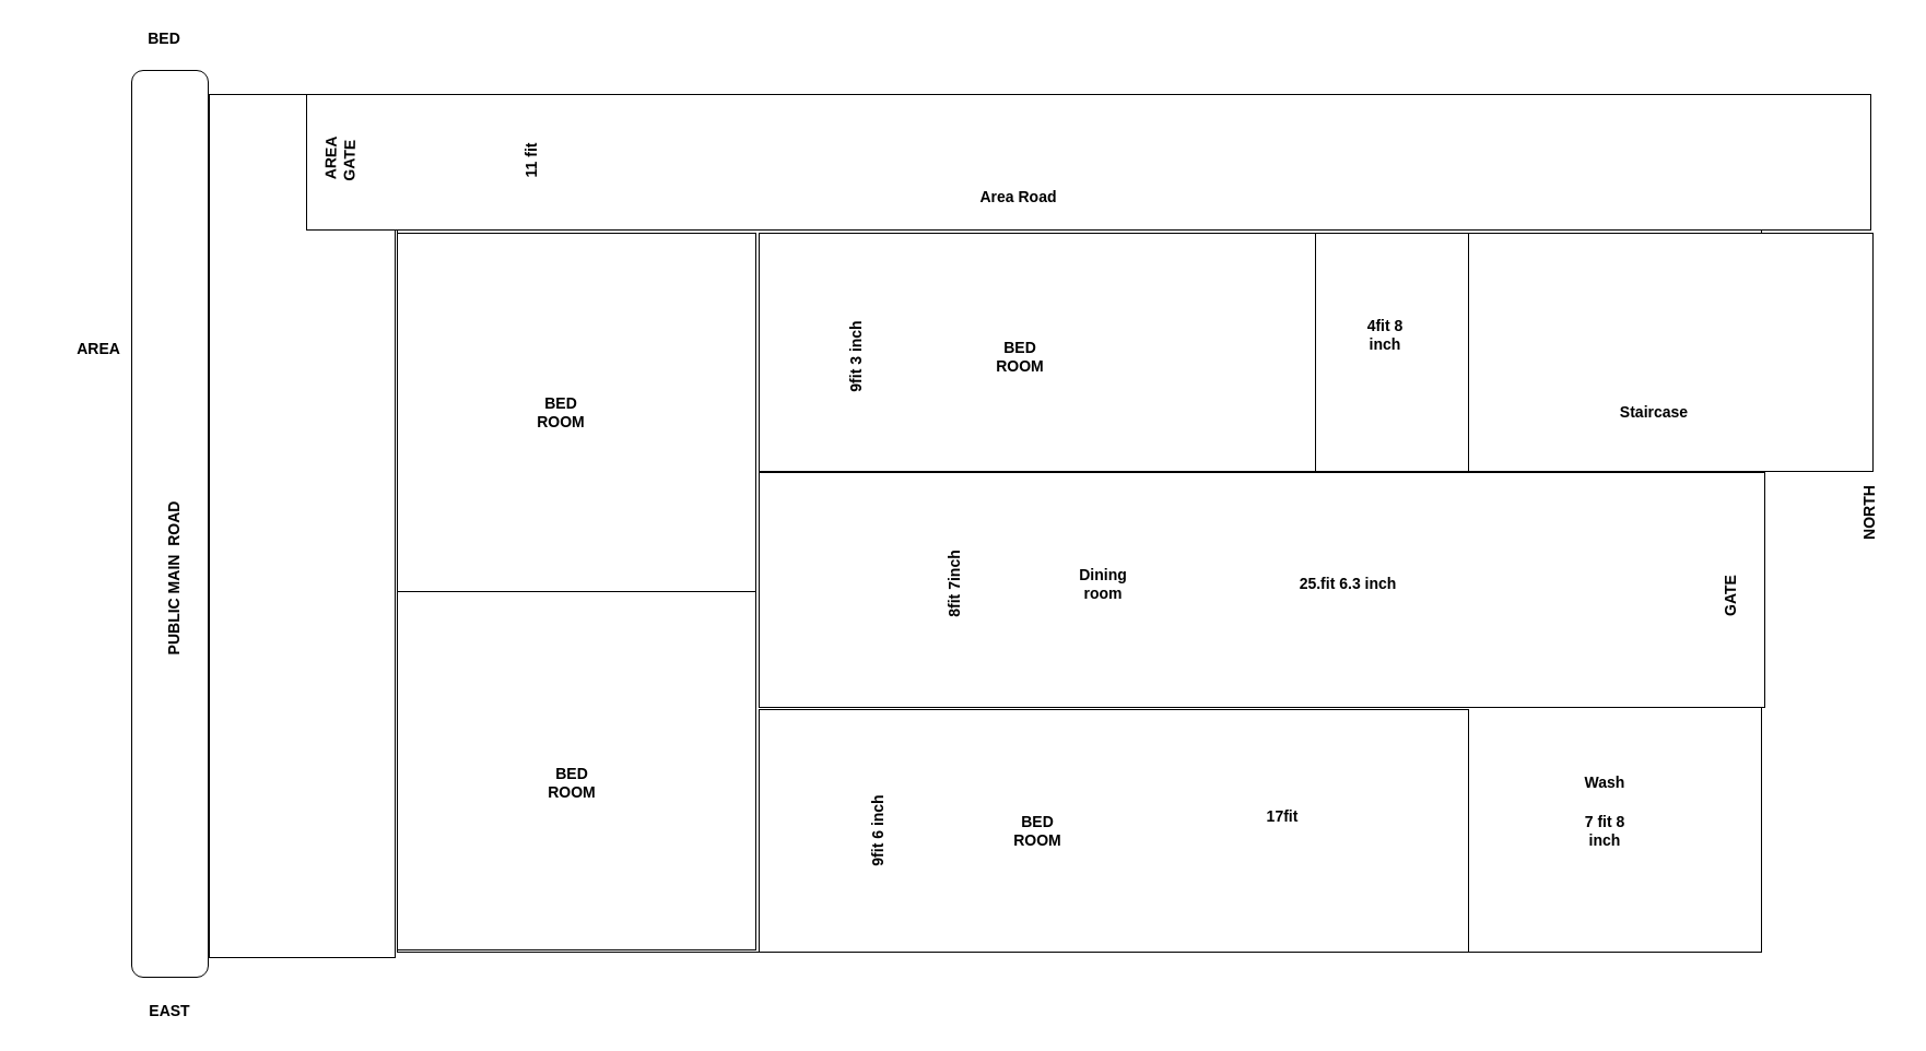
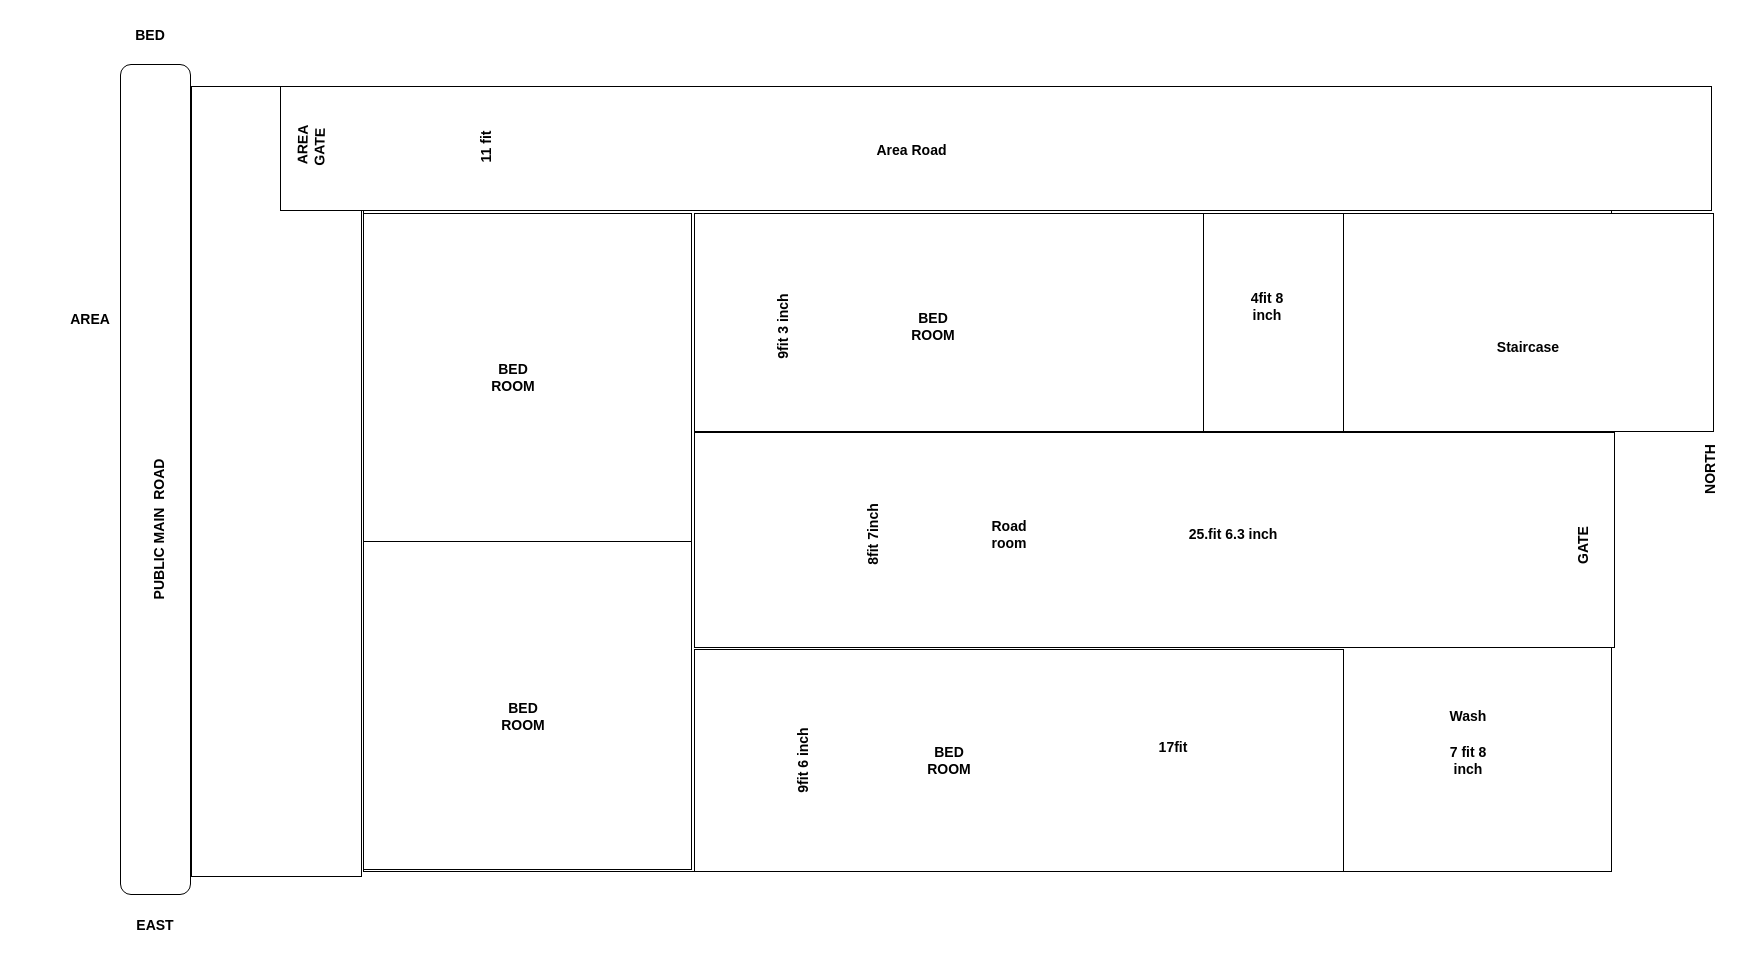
- <mxCell id="35" value="Area Road" style="text;html=1;align=center;verticalAlign=middle;whiteSpace=wrap;rounded=0;fontSize=14;fontStyle=1" vertex="1" parent="1"><mxGeometry x="858.5" y="164.5" width="144.5" height="30" as="geometry" /></mxCell>
+ <mxCell id="35" value="Area Road" style="text;html=1;align=center;verticalAlign=middle;whiteSpace=wrap;rounded=0;fontSize=14;fontStyle=1" vertex="1" parent="1"><mxGeometry x="838.5" y="134.5" width="144.5" height="30" as="geometry" /></mxCell>
- <mxCell id="25" value="Staircase" style="text;html=1;align=center;verticalAlign=middle;whiteSpace=wrap;rounded=0;fontSize=14;fontStyle=1" parent="1" vertex="1"><mxGeometry x="1483" y="362" width="60" height="30" as="geometry" /></mxCell>
+ <mxCell id="25" value="Staircase" style="text;html=1;align=center;verticalAlign=middle;whiteSpace=wrap;rounded=0;fontSize=14;fontStyle=1" parent="1" vertex="1"><mxGeometry x="1498" y="332" width="60" height="30" as="geometry" /></mxCell>
- <mxCell id="30" value="Dining room" style="text;html=1;align=center;verticalAlign=middle;whiteSpace=wrap;rounded=0;fontSize=14;fontStyle=1" parent="1" vertex="1"><mxGeometry x="978.5" y="519" width="60" height="30" as="geometry" /></mxCell>
+ <mxCell id="30" value="Road room" style="text;html=1;align=center;verticalAlign=middle;whiteSpace=wrap;rounded=0;fontSize=14;fontStyle=1" parent="1" vertex="1"><mxGeometry x="978.5" y="519" width="60" height="30" as="geometry" /></mxCell>
